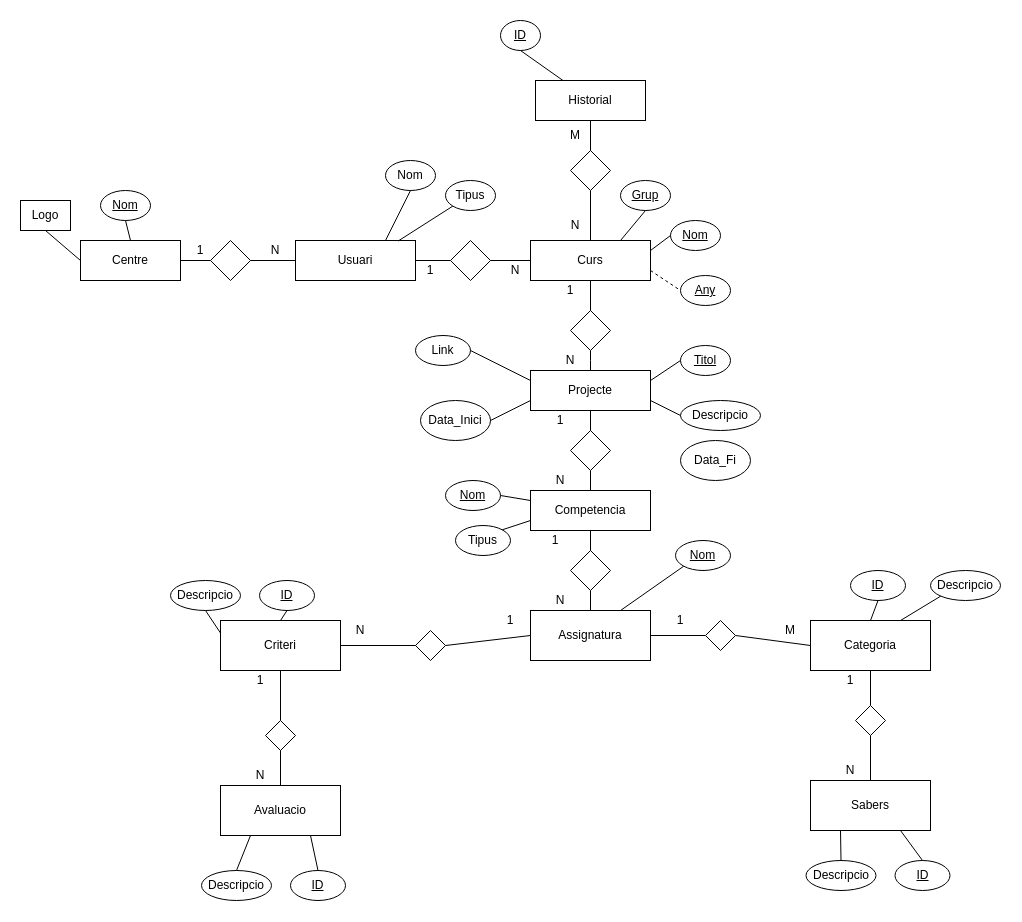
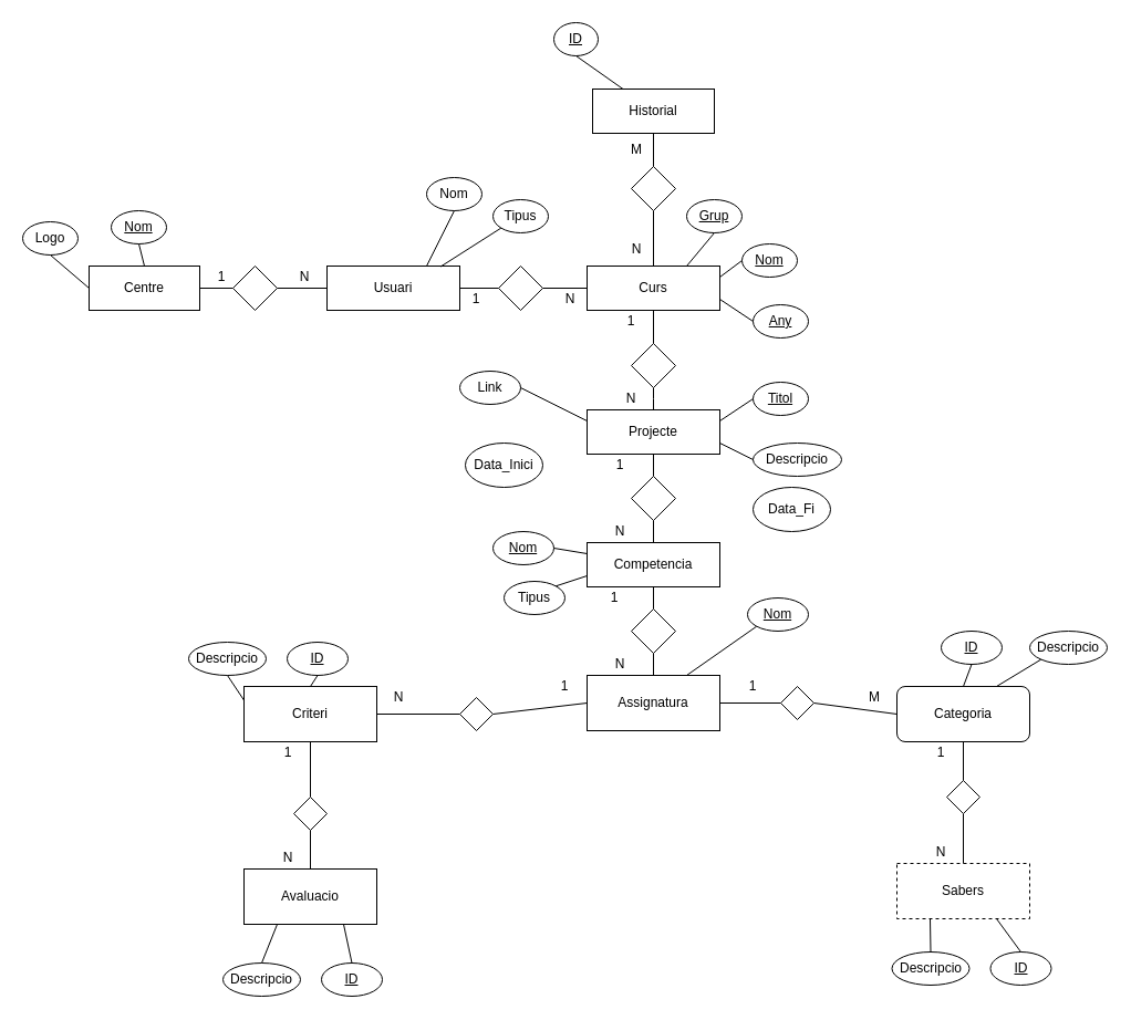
- <mxCell id="89" value="Logo" style="whiteSpace=wrap;html=1;rounded=0;" vertex="1" parent="1"><mxGeometry x="20" width="50" height="30" as="geometry" y="200" /></mxCell>
+ <mxCell id="89" value="Logo" style="ellipse;whiteSpace=wrap;html=1;" vertex="1" parent="1"><mxGeometry x="20" width="50" height="30" as="geometry" y="200" /></mxCell>
- <mxCell id="69" value="" style="endArrow=none;html=1;rounded=0;entryX=0;entryY=0.5;entryDx=0;entryDy=0;exitX=1;exitY=0.75;exitDx=0;exitDy=0;dashed=1;" edge="1" parent="1" source="3" target="43"><mxGeometry width="50" height="50" relative="1" as="geometry"><mxPoint x="490" y="380" as="sourcePoint" /><mxPoint x="540" y="330" as="targetPoint" /></mxGeometry></mxCell>
+ <mxCell id="69" value="" style="endArrow=none;html=1;rounded=0;entryX=0;entryY=0.5;entryDx=0;entryDy=0;exitX=1;exitY=0.75;exitDx=0;exitDy=0;" edge="1" parent="1" source="3" target="43"><mxGeometry width="50" height="50" relative="1" as="geometry"><mxPoint x="490" y="380" as="sourcePoint" /><mxPoint x="540" y="330" as="targetPoint" /></mxGeometry></mxCell>
- <mxCell id="76" value="" style="endArrow=none;html=1;rounded=0;entryX=0;entryY=0.75;entryDx=0;entryDy=0;exitX=1;exitY=0.5;exitDx=0;exitDy=0;" edge="1" parent="1" source="47" target="4"><mxGeometry width="50" height="50" relative="1" as="geometry"><mxPoint x="490" y="520" as="sourcePoint" /><mxPoint x="540" y="470" as="targetPoint" /></mxGeometry></mxCell>
- <mxCell id="8" value="Categoria" style="rounded=0;whiteSpace=wrap;html=1;" vertex="1" parent="1"><mxGeometry x="810" y="620" width="120" height="50" as="geometry" /></mxCell>
+ <mxCell id="8" value="Categoria" style="whiteSpace=wrap;html=1;rounded=1;" vertex="1" parent="1"><mxGeometry x="810" y="620" width="120" height="50" as="geometry" /></mxCell>
- <mxCell id="10" value="Sabers" style="rounded=0;whiteSpace=wrap;html=1;" vertex="1" parent="1"><mxGeometry x="810" y="780" width="120" height="50" as="geometry" /></mxCell>
+ <mxCell id="10" value="Sabers" style="rounded=0;whiteSpace=wrap;html=1;dashed=1;" vertex="1" parent="1"><mxGeometry x="810" y="780" width="120" height="50" as="geometry" /></mxCell>
